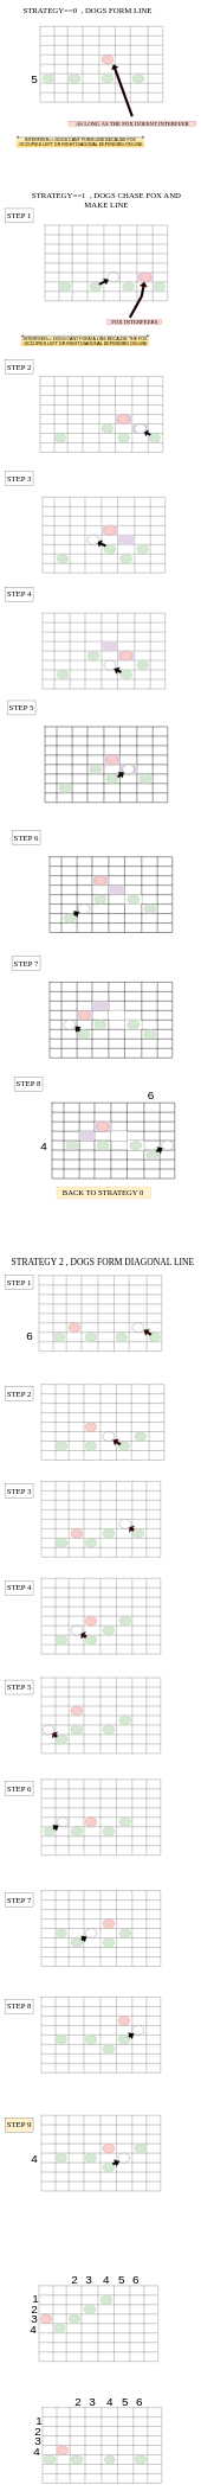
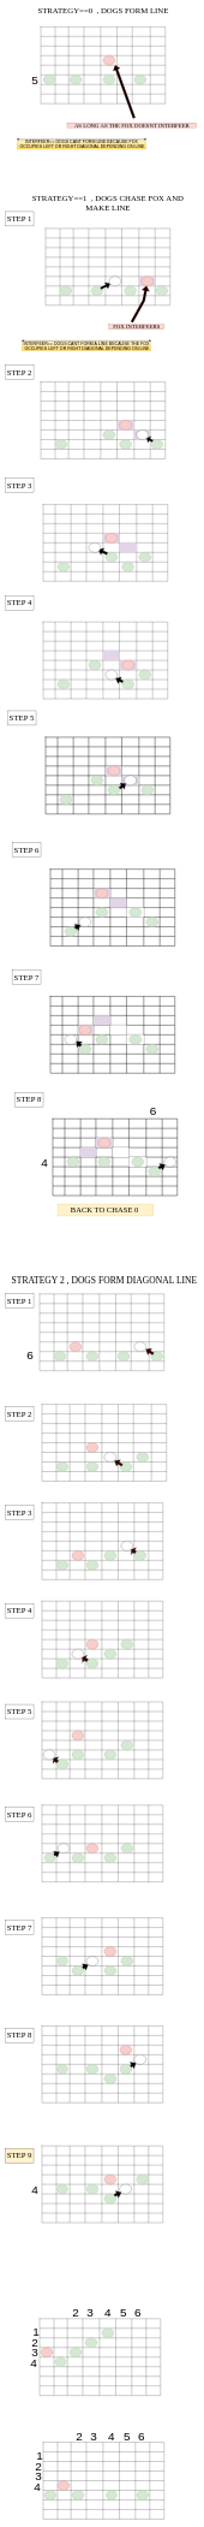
- <mxCell id="80" value="&lt;font face=&quot;Times New Roman&quot; style=&quot;font-size: 34px&quot;&gt;STRATEGY==0&amp;nbsp; , DOGS FORM LINE&lt;/font&gt;" style="text;html=1;align=center;verticalAlign=middle;resizable=0;points=[];autosize=1;" parent="1" vertex="1"><mxGeometry x="90" y="20" width="560" height="30" as="geometry" /></mxCell>
+ <mxCell id="80" value="&lt;font face=&quot;Times New Roman&quot; style=&quot;font-size: 34px&quot;&gt;STRATEGY==0&amp;nbsp; , DOGS FORM LINE&lt;/font&gt;" style="text;html=1;align=center;verticalAlign=middle;resizable=0;points=[];autosize=1;" parent="1" vertex="1"><mxGeometry x="150" y="20" width="560" height="30" as="geometry" /></mxCell>
- <mxCell id="82" value="&lt;font face=&quot;Comic Sans MS&quot; style=&quot;font-size: 24px&quot;&gt;AS LONG AS THE FOX DOESNT INTERFEER&lt;/font&gt;" style="text;html=1;align=center;verticalAlign=middle;resizable=0;points=[];autosize=1;fillColor=#fad9d5;strokeColor=#ae4132;" parent="1" vertex="1"><mxGeometry x="290" y="500" width="540" height="20" as="geometry" /></mxCell>
+ <mxCell id="82" value="&lt;font face=&quot;Comic Sans MS&quot; style=&quot;font-size: 24px&quot;&gt;AS LONG AS THE FOX DOESNT INTERFEER&lt;/font&gt;" style="text;html=1;align=center;verticalAlign=middle;resizable=0;points=[];autosize=1;fillColor=#fad9d5;strokeColor=#ae4132;" parent="1" vertex="1"><mxGeometry x="280" y="500" width="540" height="20" as="geometry" /></mxCell>
- <mxCell id="747" value="&lt;font style=&quot;font-size: 33px&quot; face=&quot;Times New Roman&quot;&gt;BACK TO STRATEGY 0&amp;nbsp;&lt;/font&gt;" style="text;html=1;align=center;verticalAlign=middle;resizable=0;points=[];autosize=1;fillColor=#fff2cc;strokeColor=#d6b656;" parent="1" vertex="1"><mxGeometry x="240" y="5005" width="400" height="50" as="geometry" /></mxCell>
+ <mxCell id="747" value="&lt;font style=&quot;font-size: 33px&quot; face=&quot;Times New Roman&quot;&gt;BACK TO CHASE 0&amp;nbsp;&lt;/font&gt;" style="text;html=1;align=center;verticalAlign=middle;resizable=0;points=[];autosize=1;fillColor=#fff2cc;strokeColor=#d6b656;" parent="1" vertex="1"><mxGeometry x="240" y="5005" width="400" height="50" as="geometry" /></mxCell>
